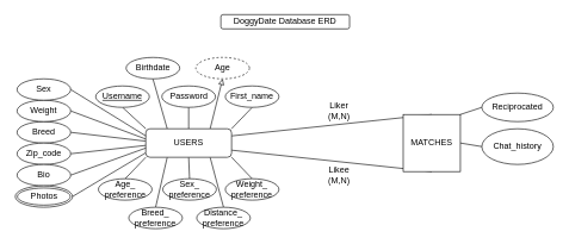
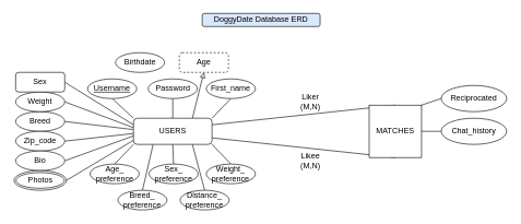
- <mxCell id="38" value="DoggyDate Database ERD" style="rounded=1;whiteSpace=wrap;html=1;" parent="1" vertex="1"><mxGeometry x="308" y="20" width="180" height="20" as="geometry" /></mxCell>
+ <mxCell id="38" value="DoggyDate Database ERD" style="rounded=1;whiteSpace=wrap;html=1;fillColor=#dae8fc;" parent="1" vertex="1"><mxGeometry x="308" y="20" width="180" height="20" as="geometry" /></mxCell>
- <mxCell id="36" value="Age" style="ellipse;whiteSpace=wrap;html=1;align=center;dashed=1;" parent="1" vertex="1"><mxGeometry x="273" y="80" width="75" height="30" as="geometry" /></mxCell>
+ <mxCell id="36" value="Age" style="whiteSpace=wrap;html=1;align=center;dashed=1;rounded=1;" parent="1" vertex="1"><mxGeometry x="273" y="80" width="75" height="30" as="geometry" /></mxCell>
- <mxCell id="29" value="Sex" style="ellipse;whiteSpace=wrap;html=1;align=center;" parent="1" vertex="1"><mxGeometry x="23" y="110" width="75" height="30" as="geometry" /></mxCell>
+ <mxCell id="29" value="Sex" style="whiteSpace=wrap;html=1;align=center;rounded=1;" parent="1" vertex="1"><mxGeometry x="23" y="110" width="75" height="30" as="geometry" /></mxCell>
- <mxCell id="5" style="rounded=0;orthogonalLoop=1;jettySize=auto;html=1;exitX=0.25;exitY=0;exitDx=0;exitDy=0;entryX=0.5;entryY=1;entryDx=0;entryDy=0;endArrow=none;endFill=0;" parent="1" source="14" target="35" edge="1"><mxGeometry relative="1" as="geometry" /></mxCell>
- <mxCell id="34" value="Chat_history" style="ellipse;whiteSpace=wrap;html=1;align=center;" parent="1" vertex="1"><mxGeometry x="673" y="180" width="100" height="50" as="geometry" /></mxCell>
+ <mxCell id="34" value="Chat_history" style="ellipse;whiteSpace=wrap;html=1;align=center;" parent="1" vertex="1"><mxGeometry x="673" y="180" width="100" height="40" as="geometry" /></mxCell>
